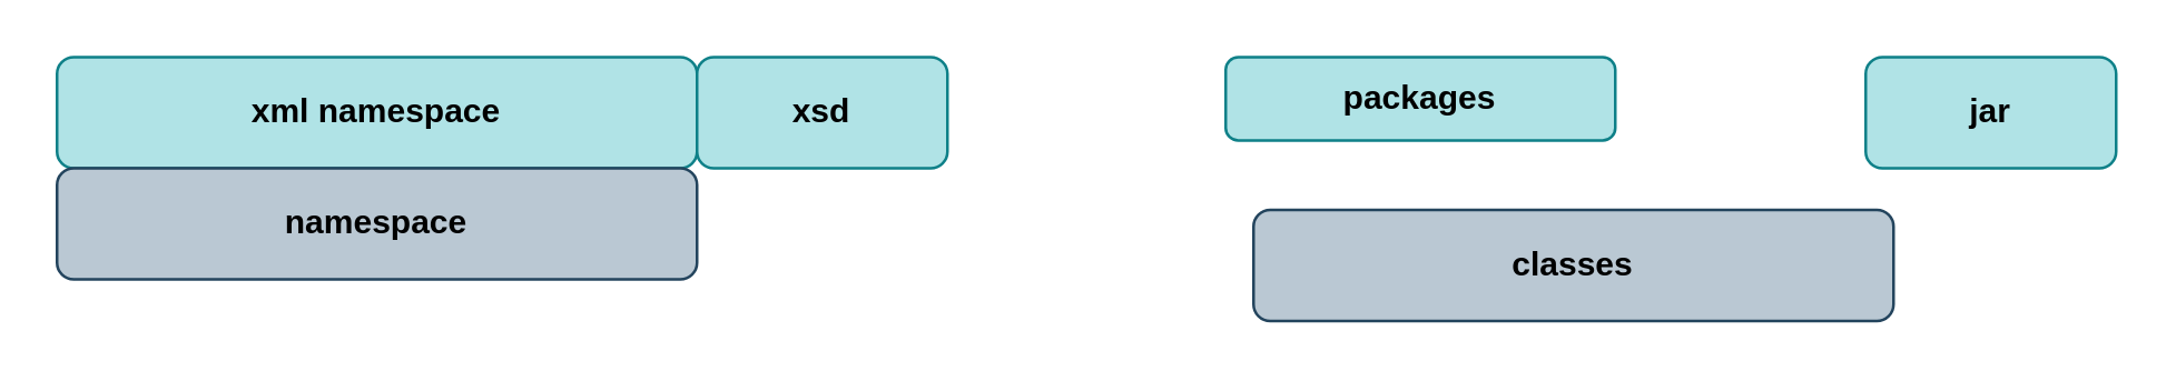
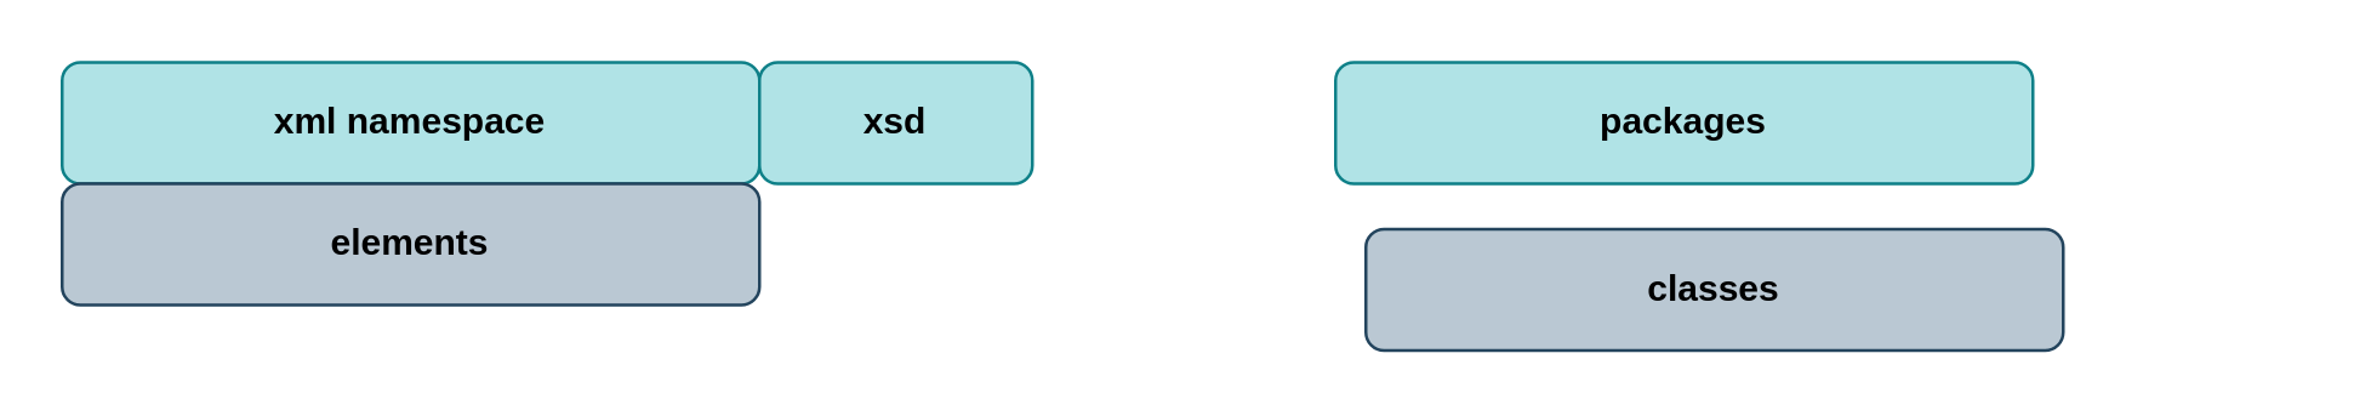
- <mxCell id="3" value="packages" style="rounded=1;whiteSpace=wrap;html=1;fillColor=#b0e3e6;strokeColor=#0e8088;fontStyle=1;" parent="1" vertex="1"><mxGeometry x="440" y="20" width="140" height="30" as="geometry" /></mxCell>
+ <mxCell id="3" value="packages" style="rounded=1;whiteSpace=wrap;html=1;fillColor=#b0e3e6;strokeColor=#0e8088;fontStyle=1;" parent="1" vertex="1"><mxGeometry x="440" y="20" width="230" height="40" as="geometry" /></mxCell>
- <mxCell id="6" value="jar" style="rounded=1;whiteSpace=wrap;html=1;fillColor=#b0e3e6;strokeColor=#0e8088;fontStyle=1;" parent="1" vertex="1"><mxGeometry x="670" y="20" width="90" height="40" as="geometry" /></mxCell>
- <mxCell id="5" value="namespace" style="rounded=1;whiteSpace=wrap;html=1;fillColor=#bac8d3;strokeColor=#23445d;fontStyle=1;" parent="1" vertex="1"><mxGeometry x="20" y="60" width="230" height="40" as="geometry" /></mxCell>
+ <mxCell id="5" value="elements" style="rounded=1;whiteSpace=wrap;html=1;fillColor=#bac8d3;strokeColor=#23445d;fontStyle=1;" parent="1" vertex="1"><mxGeometry x="20" y="60" width="230" height="40" as="geometry" /></mxCell>
